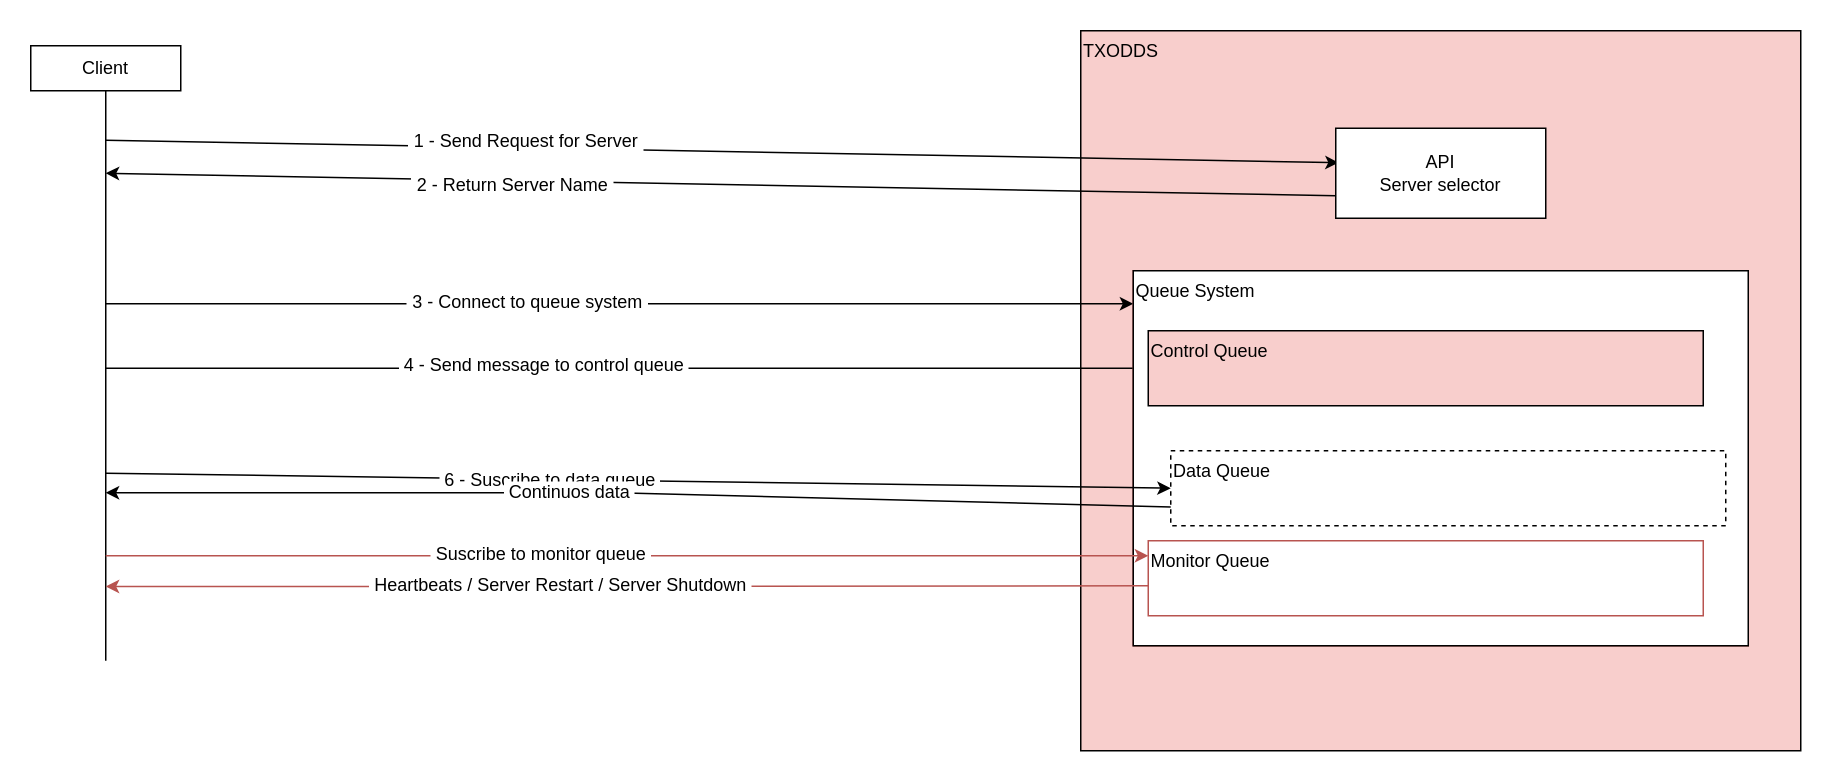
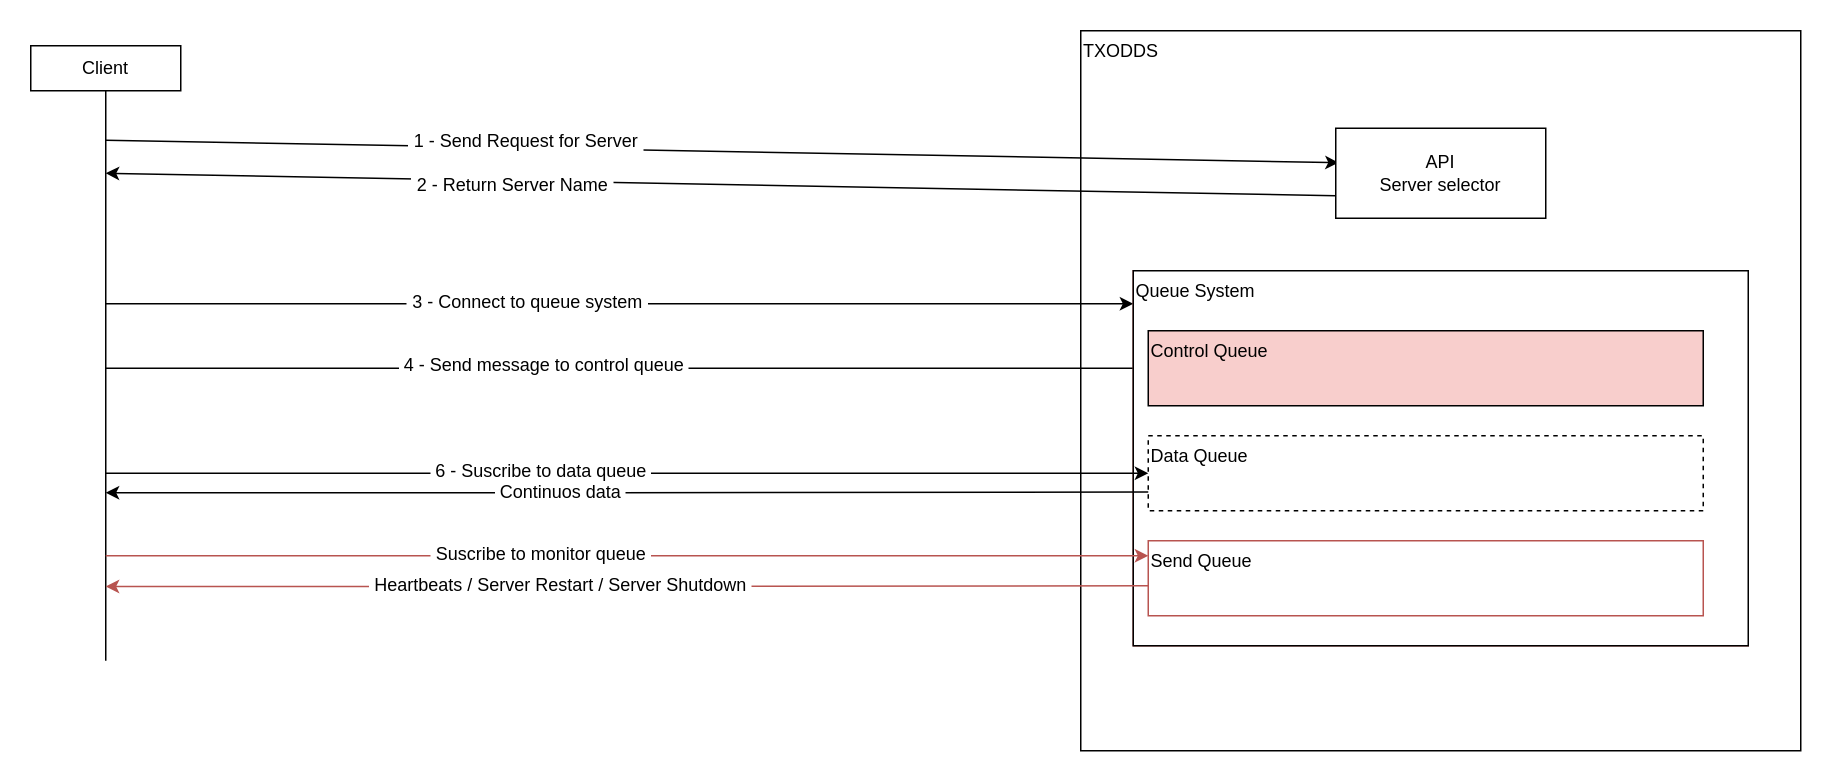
- <mxCell id="2" value="TXODDS" style="whiteSpace=wrap;html=1;aspect=fixed;verticalAlign=top;align=left;fillColor=#f8cecc;" vertex="1" parent="1"><mxGeometry x="720" y="20" width="480" height="480" as="geometry" /></mxCell>
+ <mxCell id="2" value="TXODDS" style="whiteSpace=wrap;html=1;aspect=fixed;verticalAlign=top;align=left;" vertex="1" parent="1"><mxGeometry x="720" y="20" width="480" height="480" as="geometry" /></mxCell>
- <mxCell id="15" value="Data Queue" style="rounded=0;whiteSpace=wrap;html=1;align=left;verticalAlign=top;dashed=1;" vertex="1" parent="12"><mxGeometry x="25" y="120" width="370" height="50" as="geometry" /></mxCell>
+ <mxCell id="15" value="Data Queue" style="rounded=0;whiteSpace=wrap;html=1;align=left;verticalAlign=top;dashed=1;" vertex="1" parent="12"><mxGeometry x="10" y="110" width="370" height="50" as="geometry" /></mxCell>
- <mxCell id="16" value="Monitor Queue" style="rounded=0;whiteSpace=wrap;html=1;align=left;verticalAlign=top;fillColor=none;strokeColor=#b85450;" vertex="1" parent="12"><mxGeometry x="10" y="180" width="370" height="50" as="geometry" /></mxCell>
+ <mxCell id="16" value="Send Queue" style="rounded=0;whiteSpace=wrap;html=1;align=left;verticalAlign=top;fillColor=none;strokeColor=#b85450;" vertex="1" parent="12"><mxGeometry x="10" y="180" width="370" height="50" as="geometry" /></mxCell>
